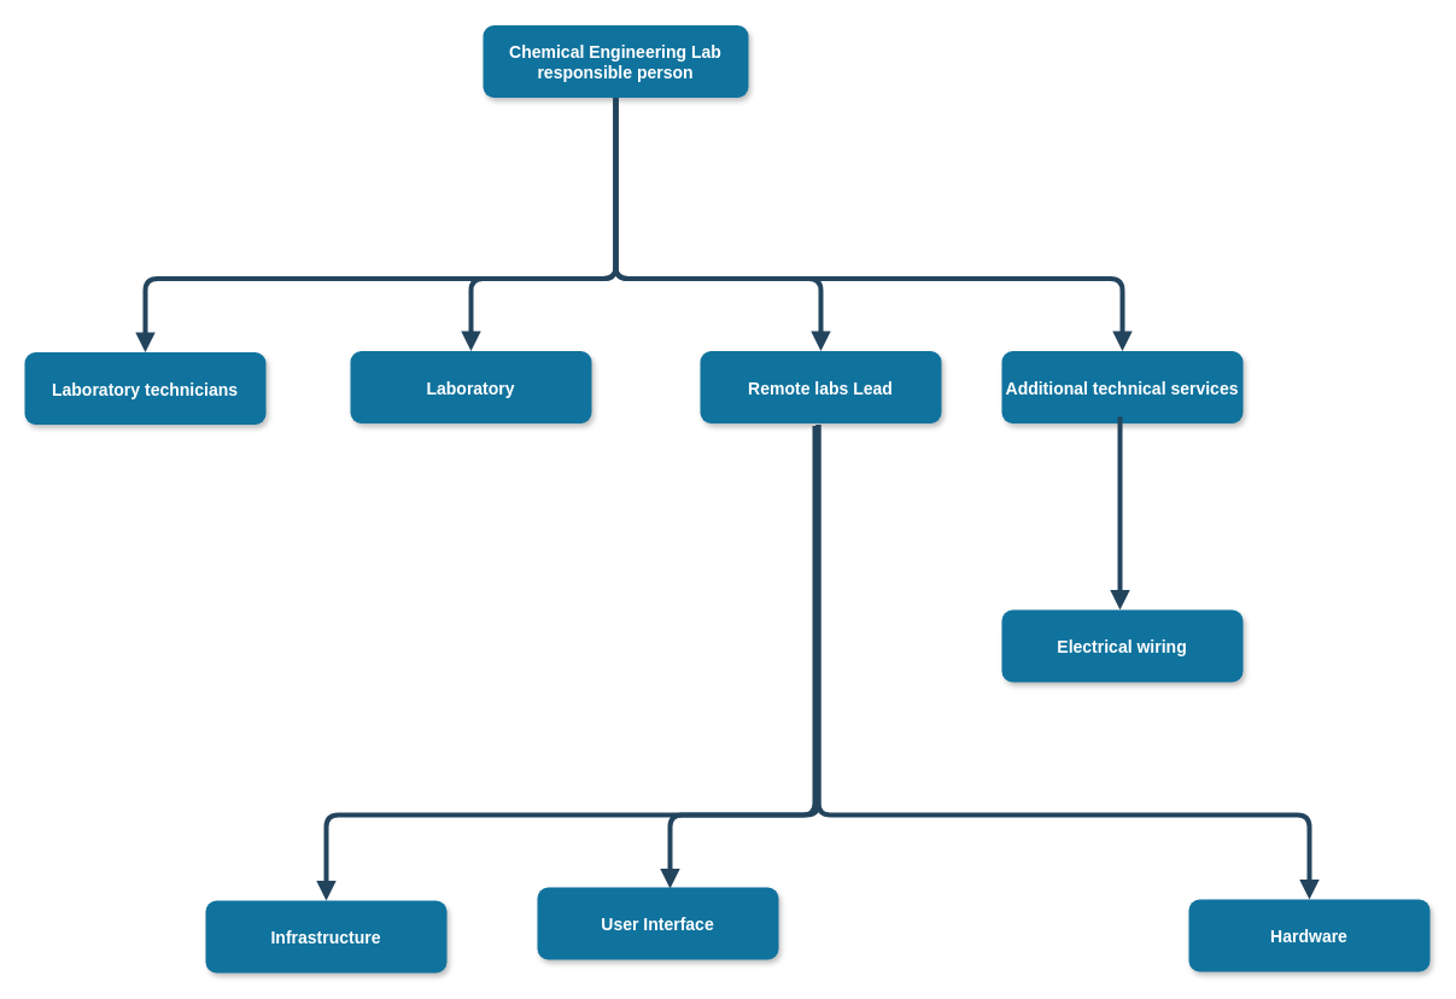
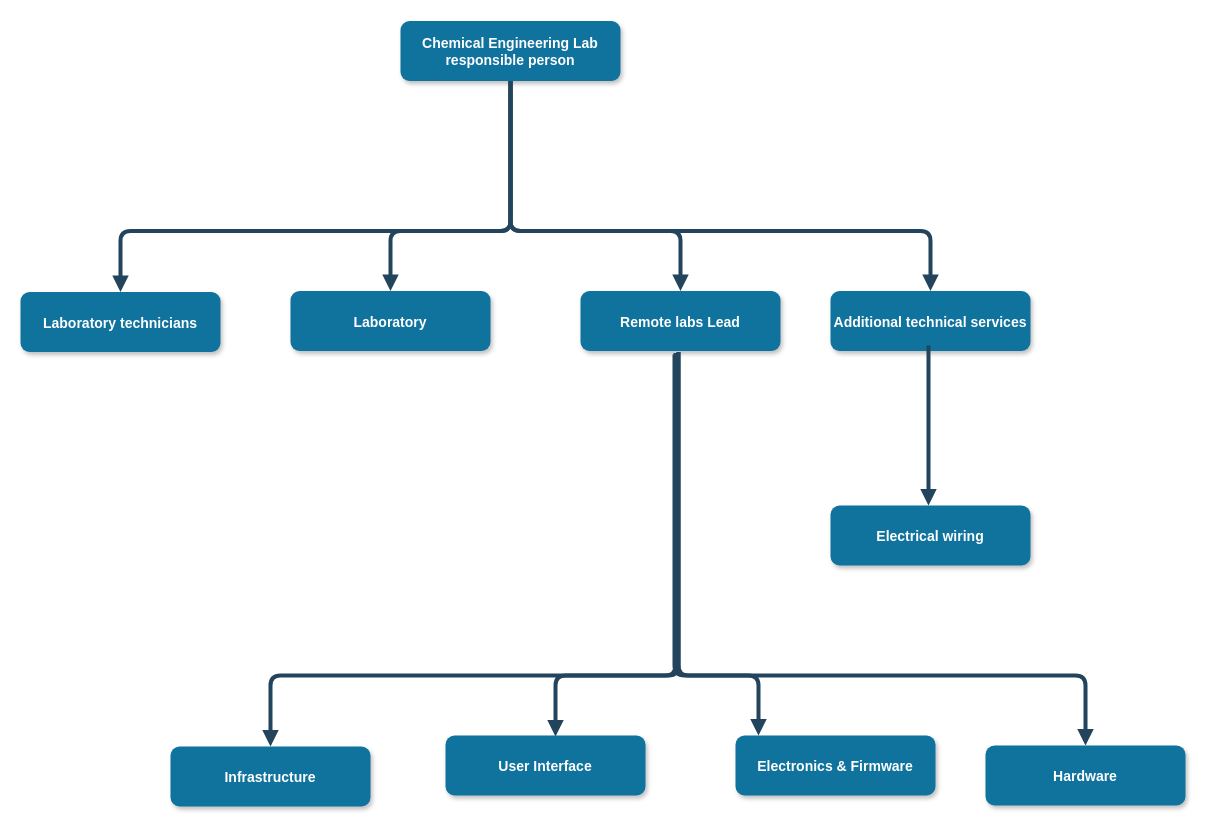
+ <mxCell id="18" value="" style="edgeStyle=elbowEdgeStyle;elbow=vertical;strokeWidth=4;endArrow=block;endFill=1;fontStyle=1;strokeColor=#23445D;exitX=0.47;exitY=1.058;exitDx=0;exitDy=0;exitPerimeter=0;" edge="1" target="13" parent="1" source="5"><mxGeometry x="22" y="165.5" width="100" height="100" as="geometry"><mxPoint x="678" y="351.5" as="sourcePoint" /><mxPoint x="28" y="111" as="targetPoint" /><Array as="points"><mxPoint x="758" y="675" /></Array></mxGeometry></mxCell>
+ <mxCell id="13" value="Electronics &amp; Firmware" style="rounded=1;fillColor=#10739E;strokeColor=none;shadow=1;gradientColor=none;fontStyle=1;fontColor=#FFFFFF;fontSize=14;" vertex="1" parent="1"><mxGeometry x="735" y="735" width="200" height="60" as="geometry" /></mxCell>
